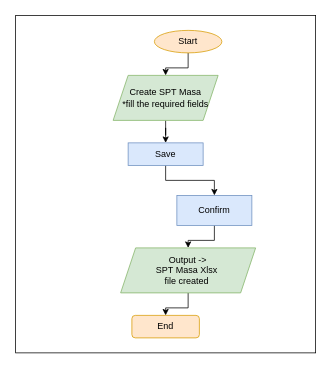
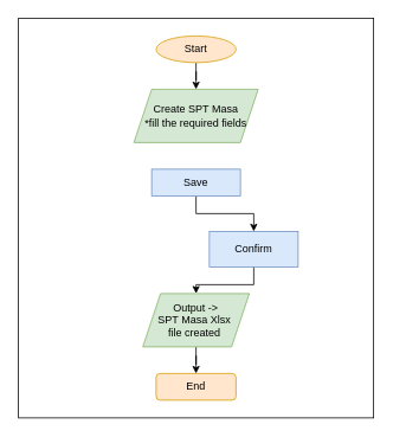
- <mxCell id="3" value="Start" style="ellipse;whiteSpace=wrap;html=1;fillColor=#ffe6cc;strokeColor=#d79b00;" vertex="1" parent="1"><mxGeometry x="205" y="40" width="90" height="30" as="geometry" /></mxCell>
+ <mxCell id="3" value="Start" style="ellipse;whiteSpace=wrap;html=1;fillColor=#ffe6cc;strokeColor=#d79b00;" vertex="1" parent="1"><mxGeometry x="175" y="40" width="90" height="30" as="geometry" /></mxCell>
- <mxCell id="4" value="" style="edgeStyle=orthogonalEdgeStyle;rounded=0;orthogonalLoop=1;jettySize=auto;html=1;" edge="1" parent="1" source="5" target="7"><mxGeometry relative="1" as="geometry" /></mxCell>
- <mxCell id="11" value="Output -&amp;gt;&lt;br&gt;SPT Masa Xlsx&amp;nbsp;&lt;br&gt;file created&amp;nbsp;" style="shape=parallelogram;perimeter=parallelogramPerimeter;whiteSpace=wrap;html=1;fixedSize=1;fillColor=#d5e8d4;strokeColor=#82b366;" vertex="1" parent="1"><mxGeometry x="160" y="330" width="180" height="60" as="geometry" /></mxCell>
+ <mxCell id="11" value="Output -&amp;gt;&lt;br&gt;SPT Masa Xlsx&amp;nbsp;&lt;br&gt;file created&amp;nbsp;" style="shape=parallelogram;perimeter=parallelogramPerimeter;whiteSpace=wrap;html=1;fixedSize=1;fillColor=#d5e8d4;strokeColor=#82b366;" vertex="1" parent="1"><mxGeometry x="160" y="330" width="120" height="60" as="geometry" /></mxCell>
